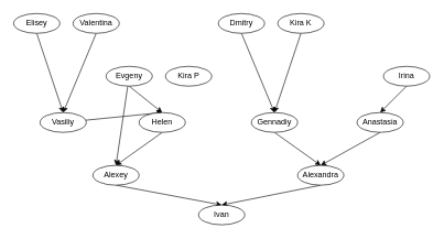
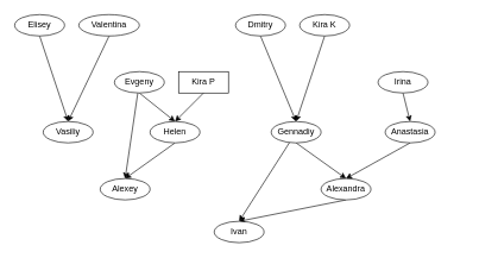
- <mxCell id="23" value="Valentina" style="ellipse;whiteSpace=wrap;html=1;" vertex="1" parent="1"><mxGeometry x="110" y="20" width="70" height="30" as="geometry" /></mxCell>
+ <mxCell id="23" value="Valentina" style="ellipse;whiteSpace=wrap;html=1;" vertex="1" parent="1"><mxGeometry x="110" y="20" width="85" height="30" as="geometry" /></mxCell>
- <mxCell id="25" value="Kira P" style="ellipse;whiteSpace=wrap;html=1;" vertex="1" parent="1"><mxGeometry x="250" y="100" width="70" height="30" as="geometry" /></mxCell>
+ <mxCell id="25" value="Kira P" style="whiteSpace=wrap;html=1;rounded=0;" vertex="1" parent="1"><mxGeometry x="250" y="100" width="70" height="30" as="geometry" /></mxCell>
- <mxCell id="28" value="Irina" style="ellipse;whiteSpace=wrap;html=1;" vertex="1" parent="1"><mxGeometry x="580" y="100" width="70" height="30" as="geometry" /></mxCell>
+ <mxCell id="28" value="Irina" style="ellipse;whiteSpace=wrap;html=1;" vertex="1" parent="1"><mxGeometry x="530" y="100" width="70" height="30" as="geometry" /></mxCell>
- <mxCell id="15" style="edgeStyle=none;rounded=0;orthogonalLoop=1;jettySize=auto;html=1;exitX=0.5;exitY=0;exitDx=0;exitDy=0;startArrow=classic;startFill=1;endArrow=none;endFill=0;" edge="1" parent="1" source="16" target="13"><mxGeometry relative="1" as="geometry" /></mxCell>
+ <mxCell id="15" style="edgeStyle=none;rounded=0;orthogonalLoop=1;jettySize=auto;html=1;exitX=0.5;exitY=0;exitDx=0;exitDy=0;entryX=0.5;entryY=1;entryDx=0;entryDy=0;startArrow=classic;startFill=1;endArrow=none;endFill=0;" edge="1" parent="1" source="16" target="25"><mxGeometry relative="1" as="geometry" /></mxCell>
- <mxCell id="2" style="edgeStyle=none;rounded=0;orthogonalLoop=1;jettySize=auto;html=1;exitX=0.5;exitY=0;exitDx=0;exitDy=0;entryX=0.5;entryY=1;entryDx=0;entryDy=0;startArrow=classic;startFill=1;endArrow=none;endFill=0;" edge="1" parent="1" source="4" target="7"><mxGeometry relative="1" as="geometry" /></mxCell>
+ <mxCell id="2" style="edgeStyle=none;rounded=0;orthogonalLoop=1;jettySize=auto;html=1;exitX=0.5;exitY=0;exitDx=0;exitDy=0;startArrow=classic;startFill=1;endArrow=none;endFill=0;" edge="1" parent="1" source="4" target="19"><mxGeometry relative="1" as="geometry" /></mxCell>
